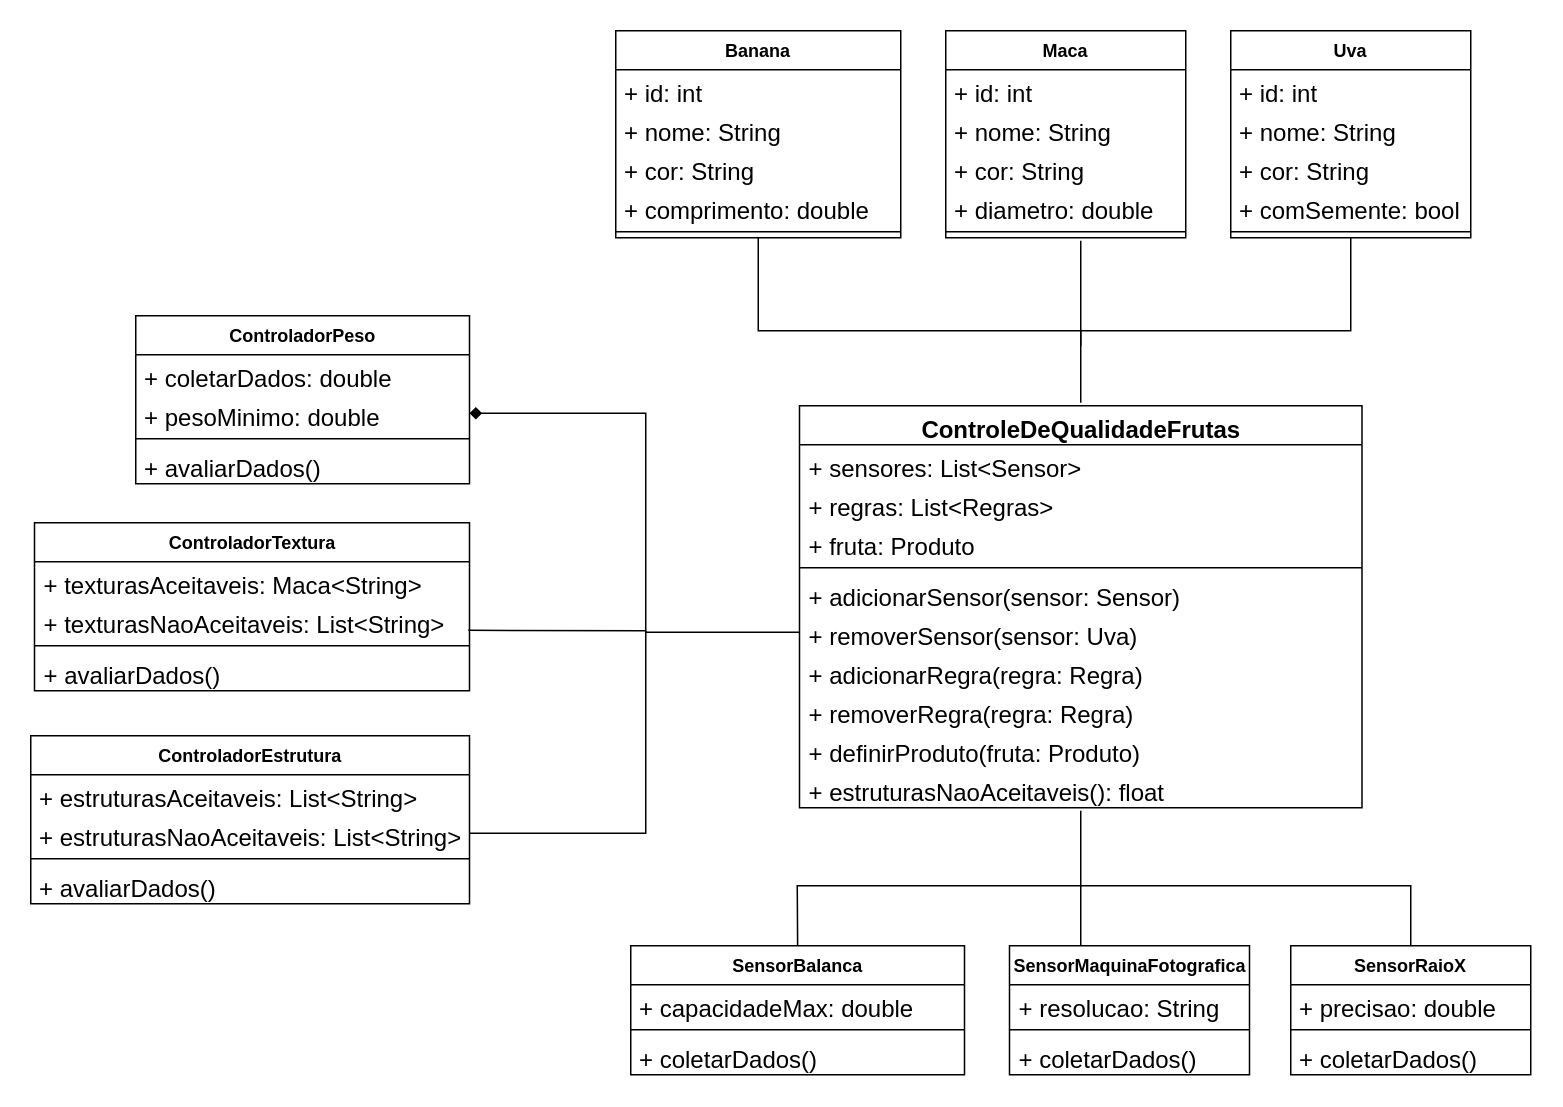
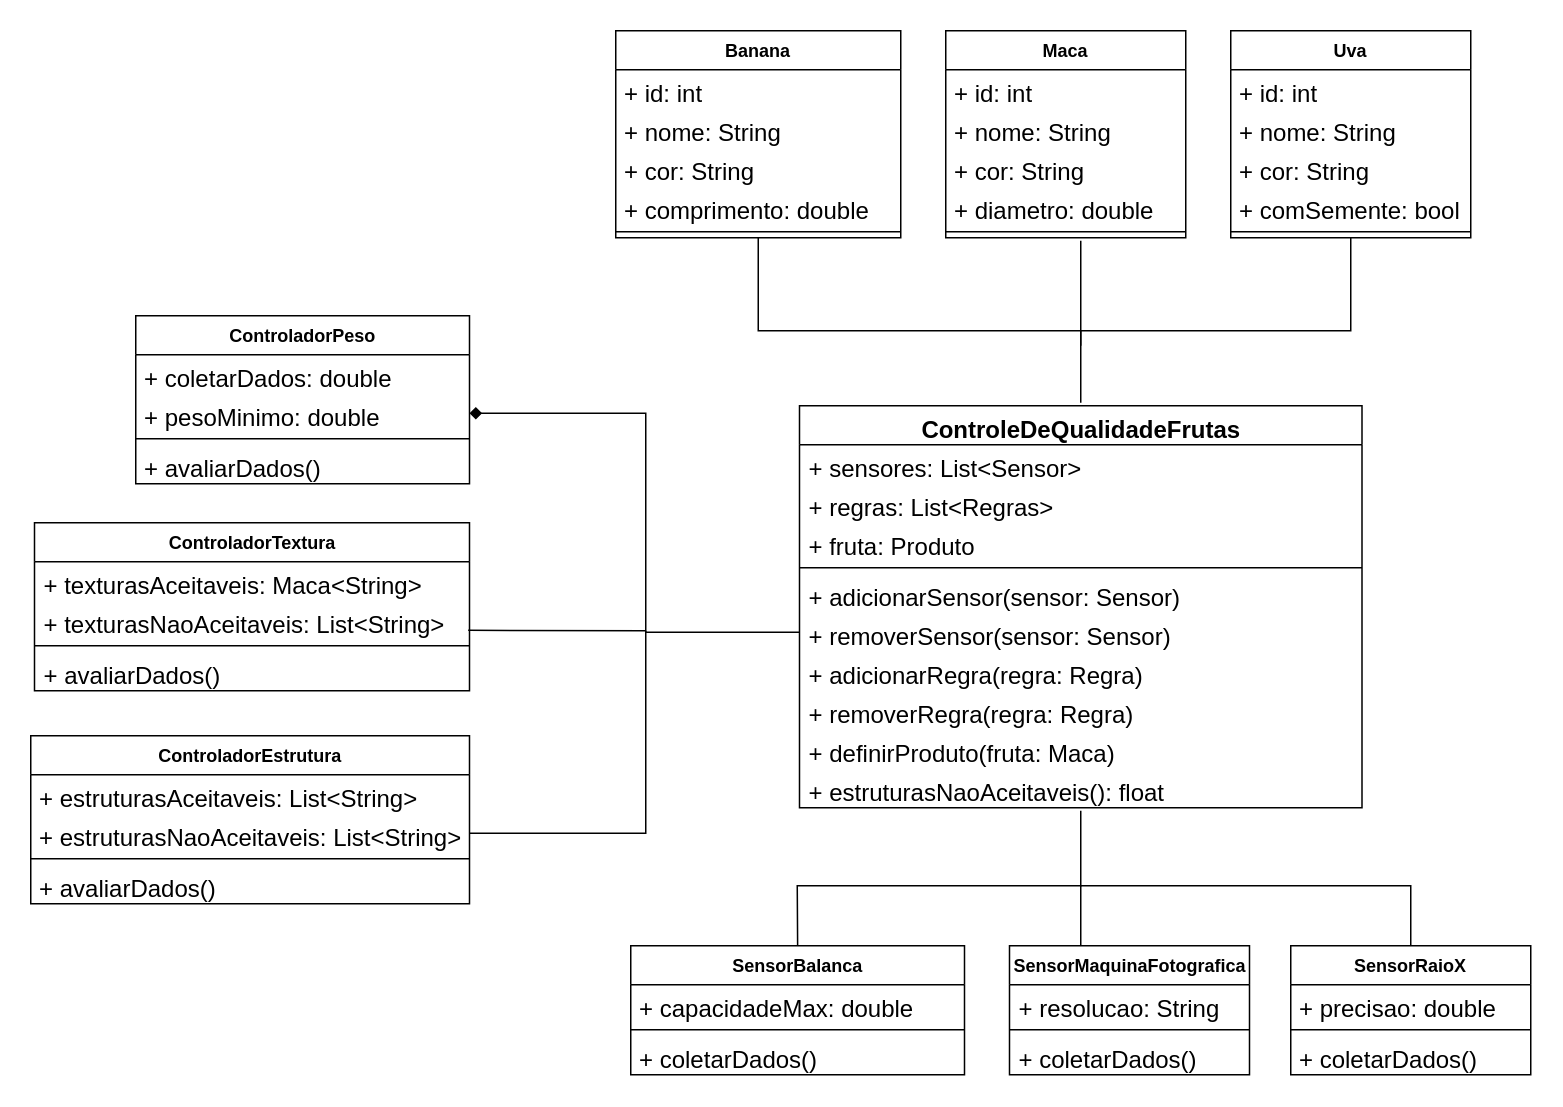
- <mxCell id="35" value="+ removerSensor(sensor: Uva)" style="text;strokeColor=none;fillColor=none;align=left;verticalAlign=top;spacingLeft=4;spacingRight=4;overflow=hidden;rotatable=0;points=[[0,0.5],[1,0.5]];portConstraint=eastwest;whiteSpace=wrap;html=1;fontSize=16;" vertex="1" parent="29"><mxGeometry y="138" width="375" height="26" as="geometry" /></mxCell>
+ <mxCell id="35" value="+ removerSensor(sensor: Sensor)" style="text;strokeColor=none;fillColor=none;align=left;verticalAlign=top;spacingLeft=4;spacingRight=4;overflow=hidden;rotatable=0;points=[[0,0.5],[1,0.5]];portConstraint=eastwest;whiteSpace=wrap;html=1;fontSize=16;" vertex="1" parent="29"><mxGeometry y="138" width="375" height="26" as="geometry" /></mxCell>
- <mxCell id="38" value="+ definirProduto(fruta: Produto)" style="text;strokeColor=none;fillColor=none;align=left;verticalAlign=top;spacingLeft=4;spacingRight=4;overflow=hidden;rotatable=0;points=[[0,0.5],[1,0.5]];portConstraint=eastwest;whiteSpace=wrap;html=1;fontSize=16;" vertex="1" parent="29"><mxGeometry y="216" width="375" height="26" as="geometry" /></mxCell>
+ <mxCell id="38" value="+ definirProduto(fruta: Maca)" style="text;strokeColor=none;fillColor=none;align=left;verticalAlign=top;spacingLeft=4;spacingRight=4;overflow=hidden;rotatable=0;points=[[0,0.5],[1,0.5]];portConstraint=eastwest;whiteSpace=wrap;html=1;fontSize=16;" vertex="1" parent="29"><mxGeometry y="216" width="375" height="26" as="geometry" /></mxCell>
